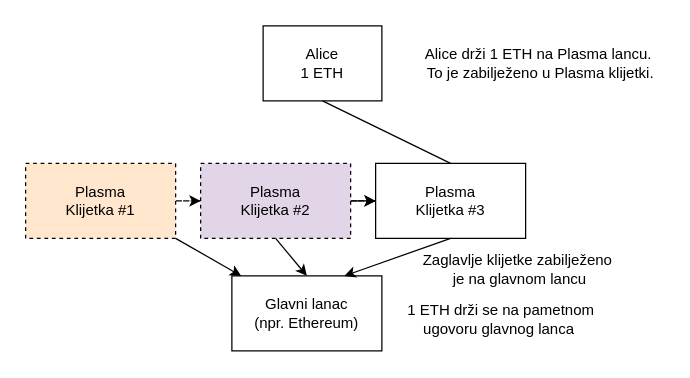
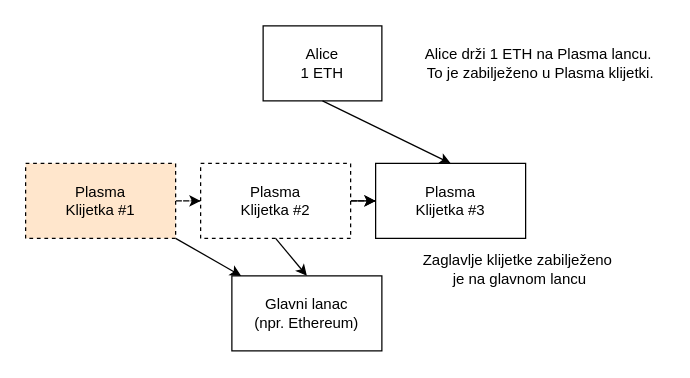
- <mxCell id="13" value="" style="endArrow=none;html=1;exitX=0.5;exitY=1;exitDx=0;exitDy=0;entryX=0.5;entryY=0;entryDx=0;entryDy=0;" edge="1" parent="1" source="9" target="5"><mxGeometry width="50" height="50" relative="1" as="geometry"><mxPoint x="160" y="210" as="sourcePoint" /><mxPoint x="220" y="240" as="targetPoint" /></mxGeometry></mxCell>
+ <mxCell id="13" value="" style="endArrow=classic;html=1;exitX=0.5;exitY=1;exitDx=0;exitDy=0;entryX=0.5;entryY=0;entryDx=0;entryDy=0;" edge="1" parent="1" source="9" target="5"><mxGeometry width="50" height="50" relative="1" as="geometry"><mxPoint x="160" y="210" as="sourcePoint" /><mxPoint x="220" y="240" as="targetPoint" /></mxGeometry></mxCell>
- <mxCell id="8" value="Plasma&lt;br&gt;Klijetka #2" style="rounded=0;whiteSpace=wrap;html=1;dashed=1;fillColor=#e1d5e7;" vertex="1" parent="1"><mxGeometry x="160" y="130" width="120" height="60" as="geometry" /></mxCell>
+ <mxCell id="8" value="Plasma&lt;br&gt;Klijetka #2" style="rounded=0;whiteSpace=wrap;html=1;dashed=1;" vertex="1" parent="1"><mxGeometry x="160" y="130" width="120" height="60" as="geometry" /></mxCell>
- <mxCell id="12" value="" style="endArrow=classic;html=1;exitX=0.5;exitY=1;exitDx=0;exitDy=0;entryX=0.75;entryY=0;entryDx=0;entryDy=0;" edge="1" parent="1" source="5" target="4"><mxGeometry width="50" height="50" relative="1" as="geometry"><mxPoint x="150" y="200" as="sourcePoint" /><mxPoint x="210" y="230" as="targetPoint" /></mxGeometry></mxCell>
- <mxCell id="15" value="1 ETH drži se na pametnom &lt;br&gt;ugovoru glavnog lanca&amp;nbsp;" style="text;html=1;align=center;verticalAlign=middle;resizable=0;points=[];autosize=1;" vertex="1" parent="1"><mxGeometry x="320" y="240" width="160" height="30" as="geometry" /></mxCell>
